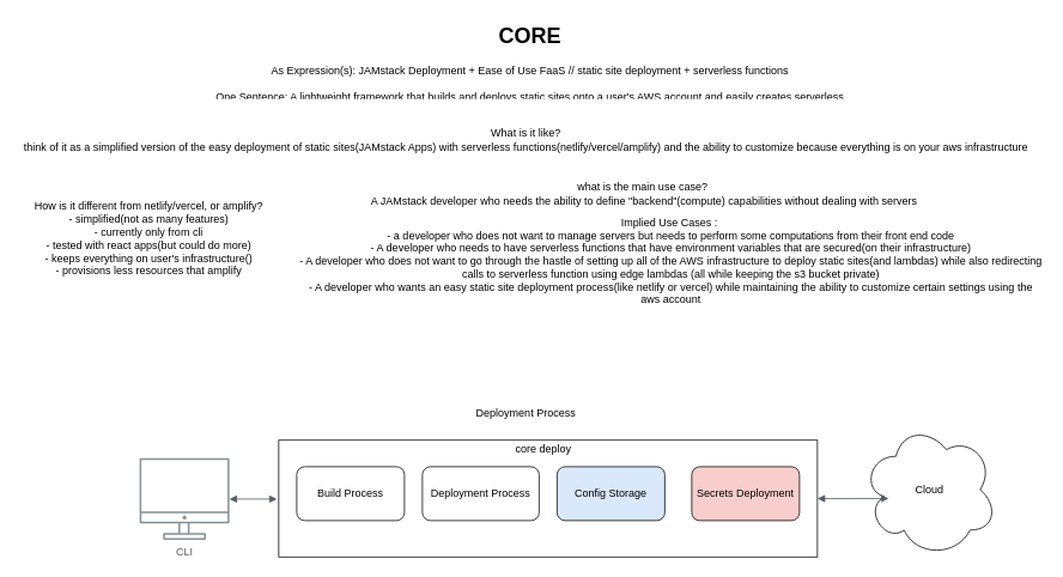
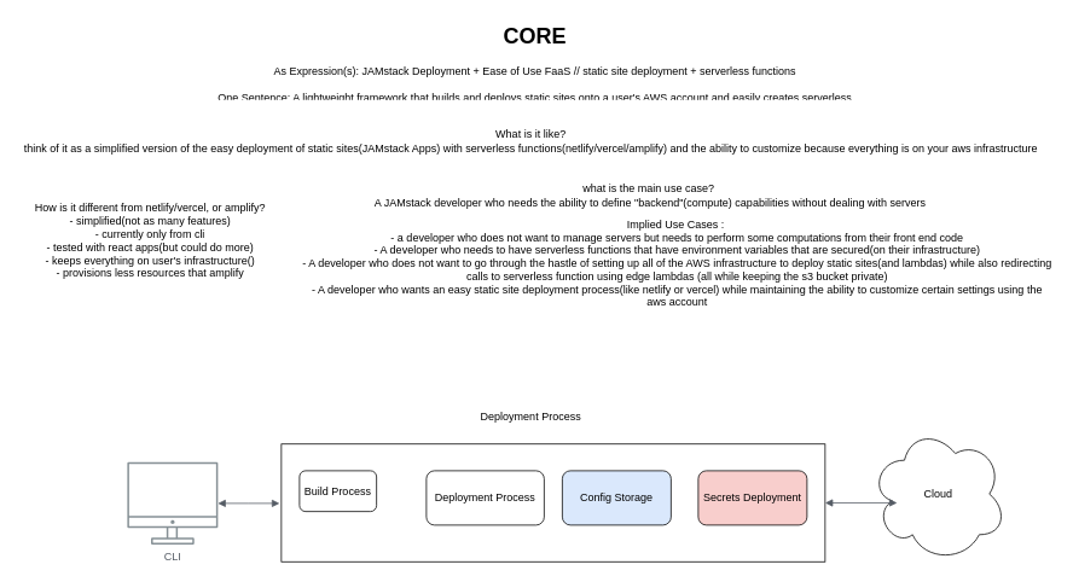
- <mxCell id="9" value="core deploy" style="text;html=1;strokeColor=none;fillColor=none;align=center;verticalAlign=middle;whiteSpace=wrap;rounded=0;" vertex="1" parent="1"><mxGeometry x="490" y="489.44" width="230" height="20" as="geometry" /></mxCell>
- <mxCell id="6" value="Build Process" style="rounded=1;whiteSpace=wrap;html=1;" vertex="1" parent="1"><mxGeometry x="330" y="519" width="120" height="60" as="geometry" /></mxCell>
+ <mxCell id="6" value="Build Process" style="rounded=1;whiteSpace=wrap;html=1;" vertex="1" parent="1"><mxGeometry x="330" y="519" width="85" height="45" as="geometry" /></mxCell>
- <mxCell id="2" value="CLI&lt;br&gt;" style="outlineConnect=0;gradientColor=none;fontColor=#545B64;strokeColor=none;fillColor=#879196;dashed=0;verticalLabelPosition=bottom;verticalAlign=top;align=center;html=1;fontSize=12;fontStyle=0;aspect=fixed;shape=mxgraph.aws4.illustration_desktop;pointerEvents=1;labelBackgroundColor=#ffffff;" parent="1" vertex="1"><mxGeometry x="155" y="509.44" width="100" height="91" as="geometry" /></mxCell>
+ <mxCell id="2" value="CLI&lt;br&gt;" style="outlineConnect=0;gradientColor=none;fontColor=#545B64;strokeColor=none;fillColor=#879196;dashed=0;verticalLabelPosition=bottom;verticalAlign=top;align=center;html=1;fontSize=12;fontStyle=0;aspect=fixed;shape=mxgraph.aws4.illustration_desktop;pointerEvents=1;labelBackgroundColor=#ffffff;" parent="1" vertex="1"><mxGeometry x="140" y="509.44" width="100" height="91" as="geometry" /></mxCell>
